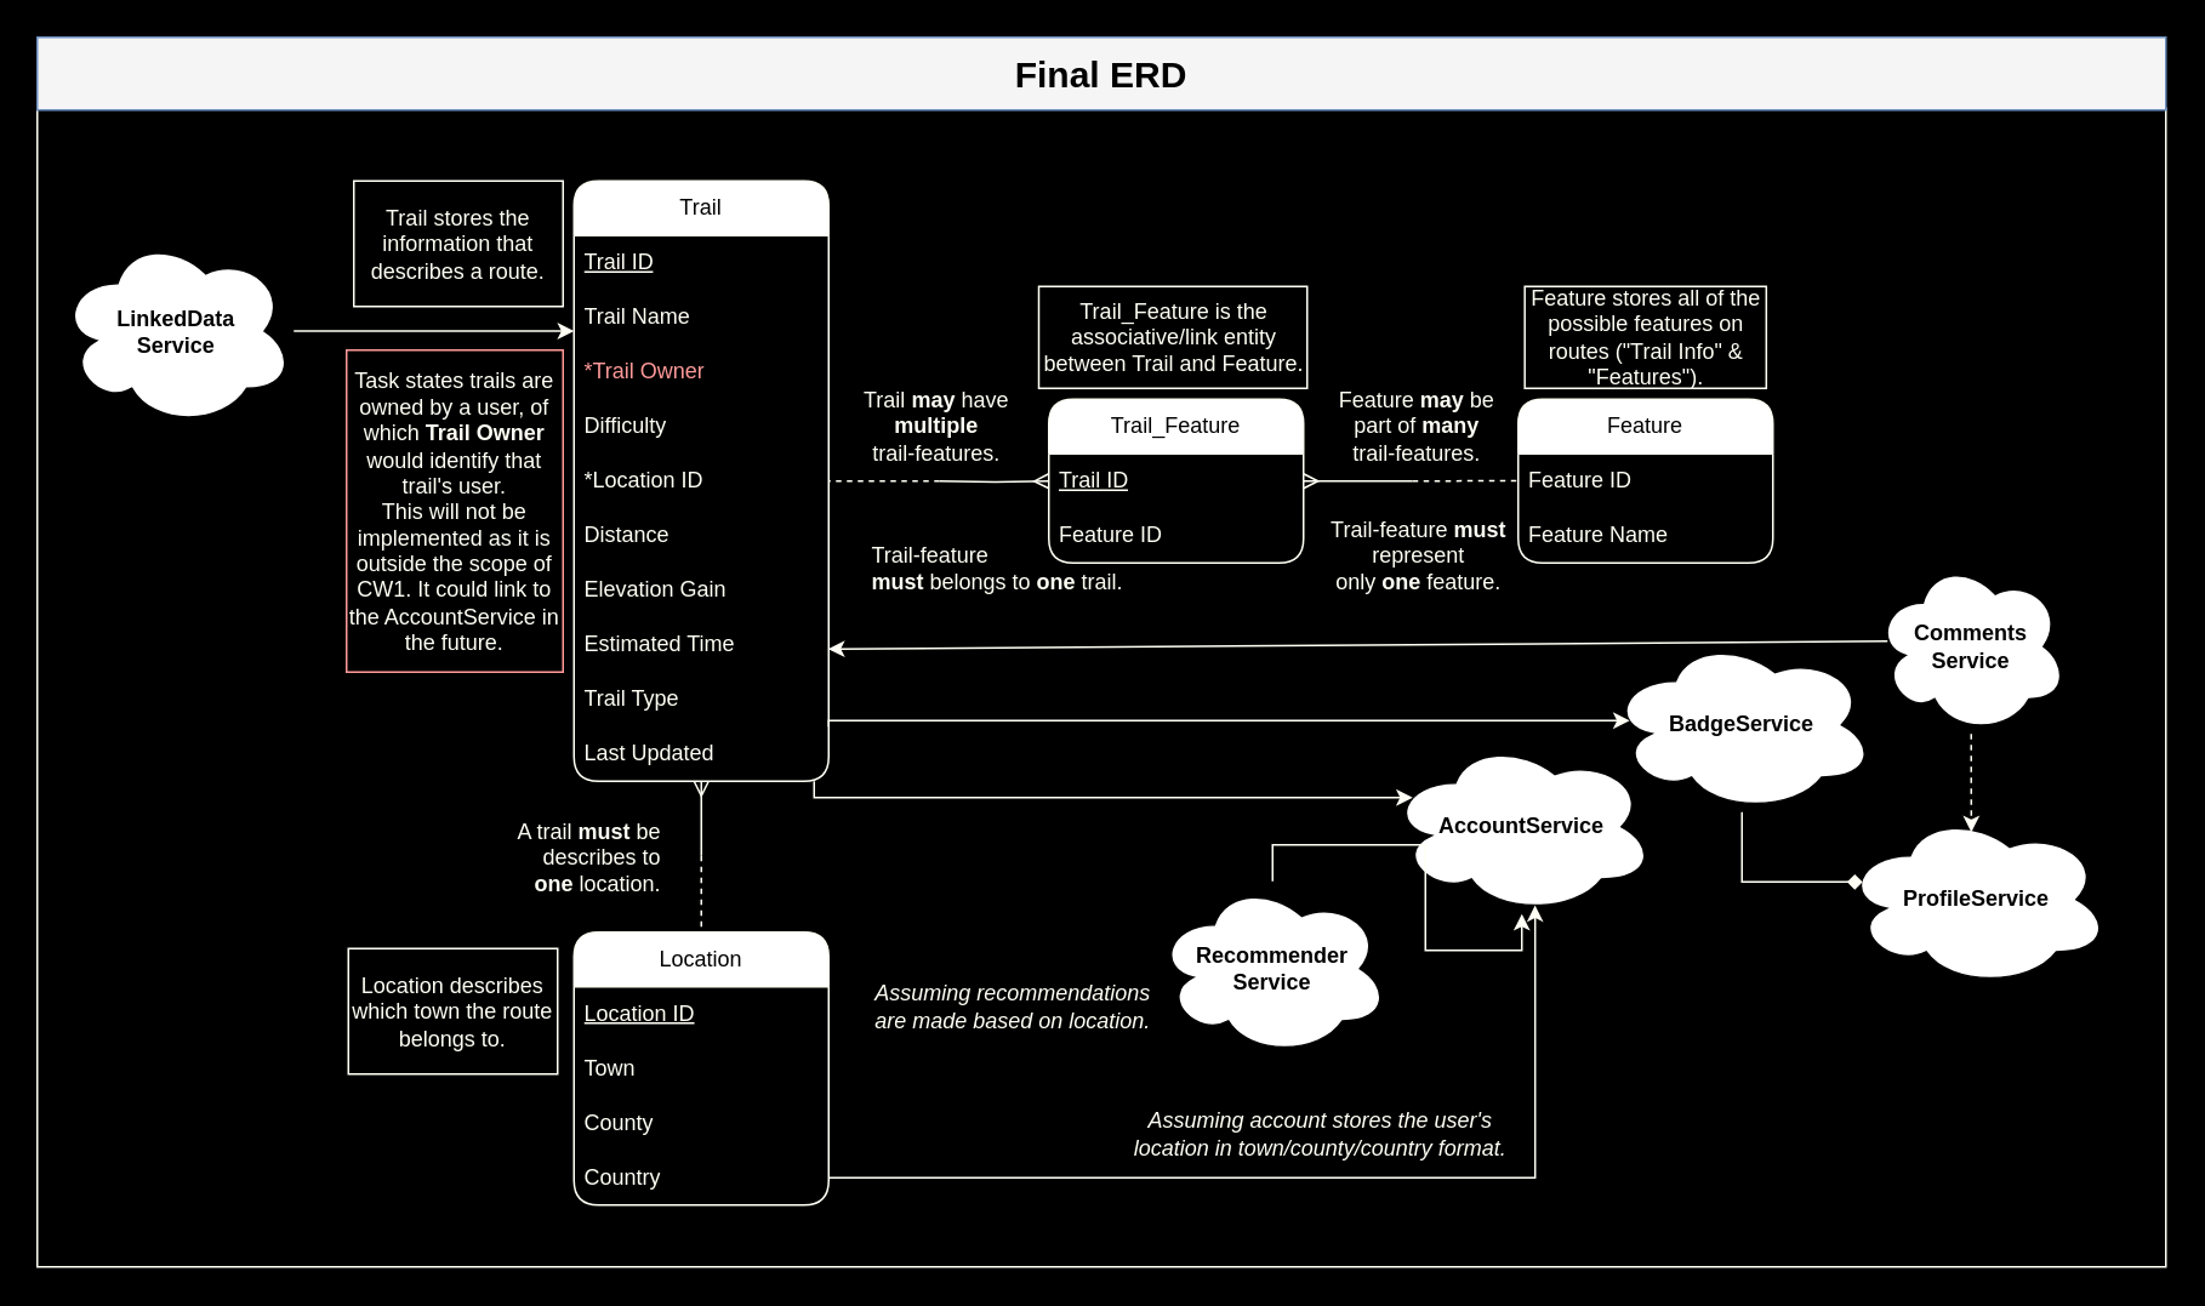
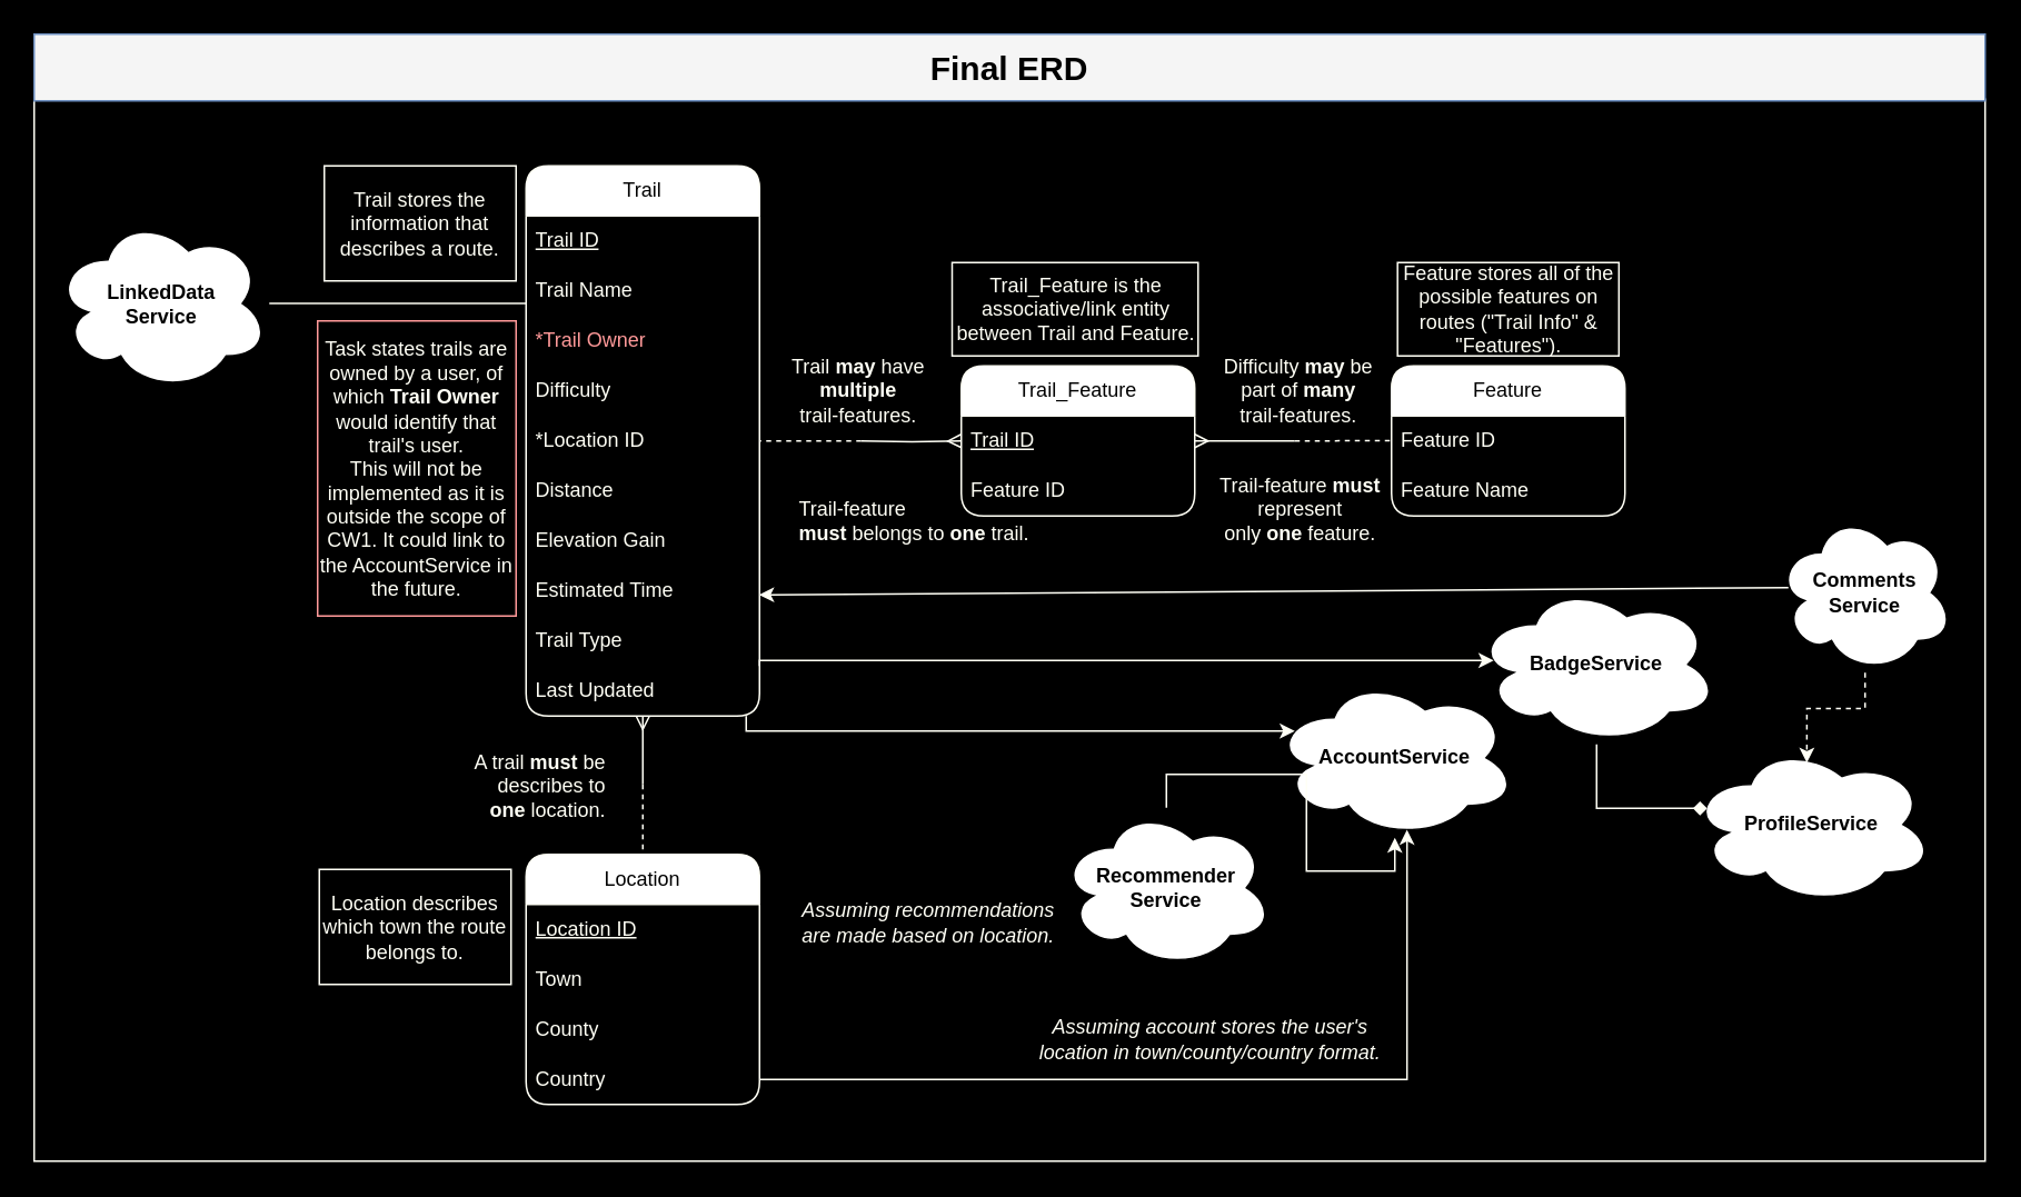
- <mxCell id="39" style="edgeStyle=orthogonalEdgeStyle;rounded=0;orthogonalLoop=1;jettySize=auto;html=1;entryX=0;entryY=0.25;entryDx=0;entryDy=0;strokeColor=#FFFFF5;" edge="1" parent="1" source="40" target="4"><mxGeometry relative="1" as="geometry" /></mxCell>
+ <mxCell id="39" style="edgeStyle=orthogonalEdgeStyle;rounded=0;orthogonalLoop=1;jettySize=auto;html=1;entryX=0;entryY=0.25;entryDx=0;entryDy=0;strokeColor=#FFFFF5;endArrow=none;" edge="1" parent="1" source="40" target="4"><mxGeometry relative="1" as="geometry" /></mxCell>
- <mxCell id="48" value="&lt;font color=&quot;#fffff5&quot;&gt;Feature &lt;b&gt;may &lt;/b&gt;be&lt;br&gt;part of&lt;b&gt; many&lt;br&gt;&lt;/b&gt;trail-features.&lt;/font&gt;" style="text;html=1;align=center;verticalAlign=middle;resizable=0;points=[];autosize=1;strokeColor=none;fillColor=none;" vertex="1" parent="1"><mxGeometry x="726" y="206" width="104" height="55" as="geometry" /></mxCell>
+ <mxCell id="48" value="&lt;font color=&quot;#fffff5&quot;&gt;Difficulty &lt;b&gt;may &lt;/b&gt;be&lt;br&gt;part of&lt;b&gt; many&lt;br&gt;&lt;/b&gt;trail-features.&lt;/font&gt;" style="text;html=1;align=center;verticalAlign=middle;resizable=0;points=[];autosize=1;strokeColor=none;fillColor=none;" vertex="1" parent="1"><mxGeometry x="726" y="206" width="104" height="55" as="geometry" /></mxCell>
- <mxCell id="43" value="&lt;b&gt;Comments Service&lt;br&gt;&lt;/b&gt;" style="ellipse;shape=cloud;whiteSpace=wrap;html=1;" vertex="1" parent="1"><mxGeometry x="1030" y="307" width="106" height="96" as="geometry" /></mxCell>
+ <mxCell id="43" value="&lt;b&gt;Comments Service&lt;br&gt;&lt;/b&gt;" style="ellipse;shape=cloud;whiteSpace=wrap;html=1;" vertex="1" parent="1"><mxGeometry x="1065" y="307" width="106" height="96" as="geometry" /></mxCell>
